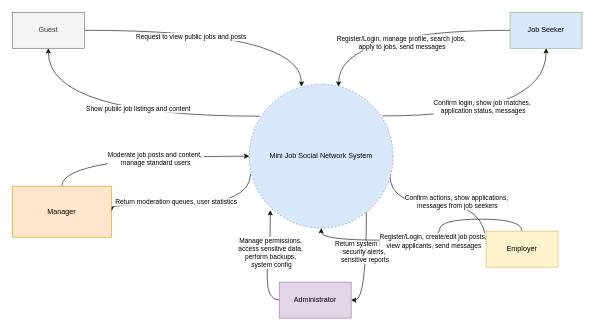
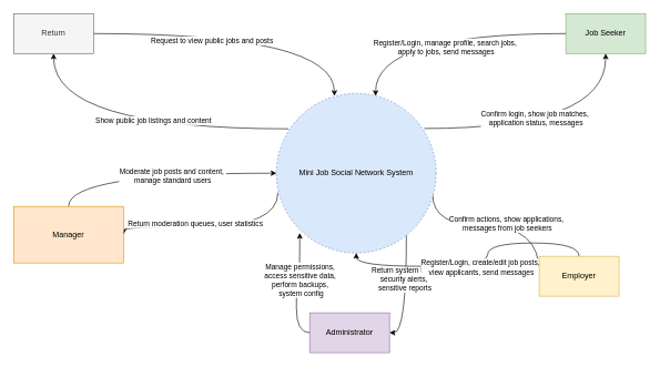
- <mxCell id="20" value="Guest" style="rounded=0;whiteSpace=wrap;html=1;fillColor=#f5f5f5;strokeColor=#666666;fontColor=#333333;" vertex="1" parent="1"><mxGeometry x="20" y="20" width="120" height="60" as="geometry" /></mxCell>
+ <mxCell id="20" value="Return" style="rounded=0;whiteSpace=wrap;html=1;fillColor=#f5f5f5;strokeColor=#666666;fontColor=#333333;" vertex="1" parent="1"><mxGeometry x="20" y="20" width="120" height="60" as="geometry" /></mxCell>
- <mxCell id="13" value="&lt;span data-end=&quot;528&quot; data-start=&quot;514&quot;&gt;Job Seeker&lt;/span&gt;" style="rounded=0;whiteSpace=wrap;html=1;fillColor=#dae8fc;strokeColor=#82b366;" vertex="1" parent="1"><mxGeometry x="850" y="20" width="120" height="60" as="geometry" /></mxCell>
+ <mxCell id="13" value="&lt;span data-end=&quot;528&quot; data-start=&quot;514&quot;&gt;Job Seeker&lt;/span&gt;" style="rounded=0;whiteSpace=wrap;html=1;fillColor=#d5e8d4;strokeColor=#82b366;" vertex="1" parent="1"><mxGeometry x="850" y="20" width="120" height="60" as="geometry" /></mxCell>
